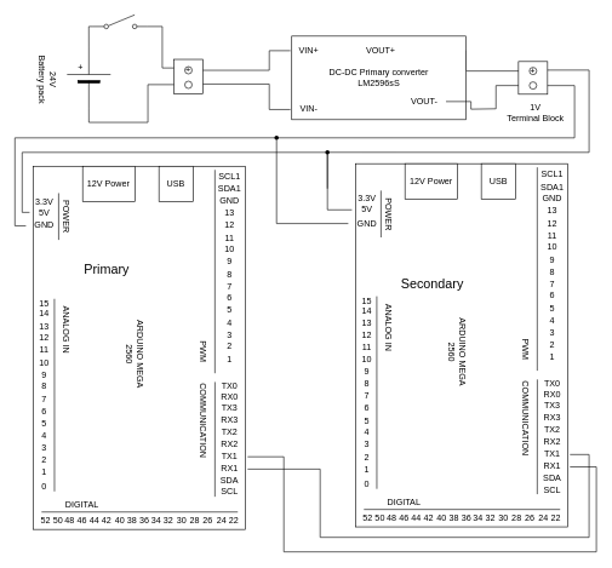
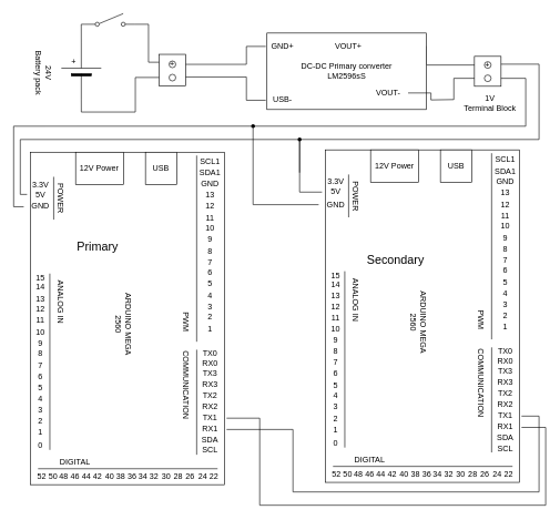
- <mxCell id="16" value="VIN+" style="text;html=1;align=center;verticalAlign=middle;resizable=0;points=[];autosize=1;strokeColor=none;fillColor=none;" parent="1" vertex="1"><mxGeometry x="399.13" y="54.25" width="50" height="30" as="geometry" /></mxCell>
+ <mxCell id="16" value="GND+" style="text;html=1;align=center;verticalAlign=middle;resizable=0;points=[];autosize=1;strokeColor=none;fillColor=none;" parent="1" vertex="1"><mxGeometry x="399.13" y="54.25" width="50" height="30" as="geometry" /></mxCell>
- <mxCell id="17" value="VIN-" style="text;html=1;align=center;verticalAlign=middle;resizable=0;points=[];autosize=1;strokeColor=none;fillColor=none;" parent="1" vertex="1"><mxGeometry x="399.13" y="134.25" width="50" height="30" as="geometry" /></mxCell>
+ <mxCell id="17" value="USB-" style="text;html=1;align=center;verticalAlign=middle;resizable=0;points=[];autosize=1;strokeColor=none;fillColor=none;" parent="1" vertex="1"><mxGeometry x="399.13" y="134.25" width="50" height="30" as="geometry" /></mxCell>
